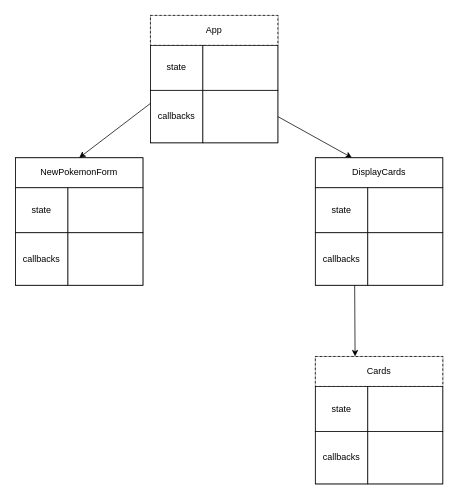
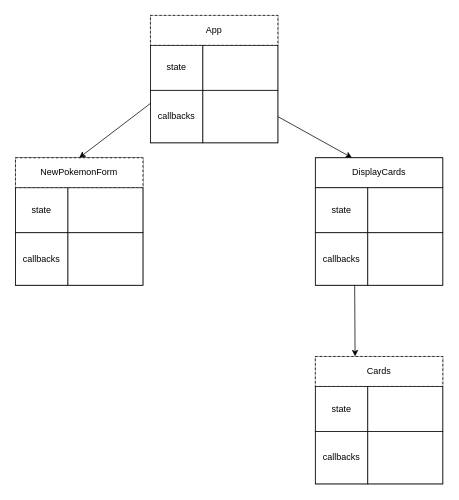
- <mxCell id="22" value="NewPokemonForm" style="rounded=0;whiteSpace=wrap;html=1;" vertex="1" parent="1"><mxGeometry x="20" y="210" width="170" height="40" as="geometry" /></mxCell>
+ <mxCell id="22" value="NewPokemonForm" style="rounded=0;whiteSpace=wrap;html=1;dashed=1;" vertex="1" parent="1"><mxGeometry x="20" y="210" width="170" height="40" as="geometry" /></mxCell>
